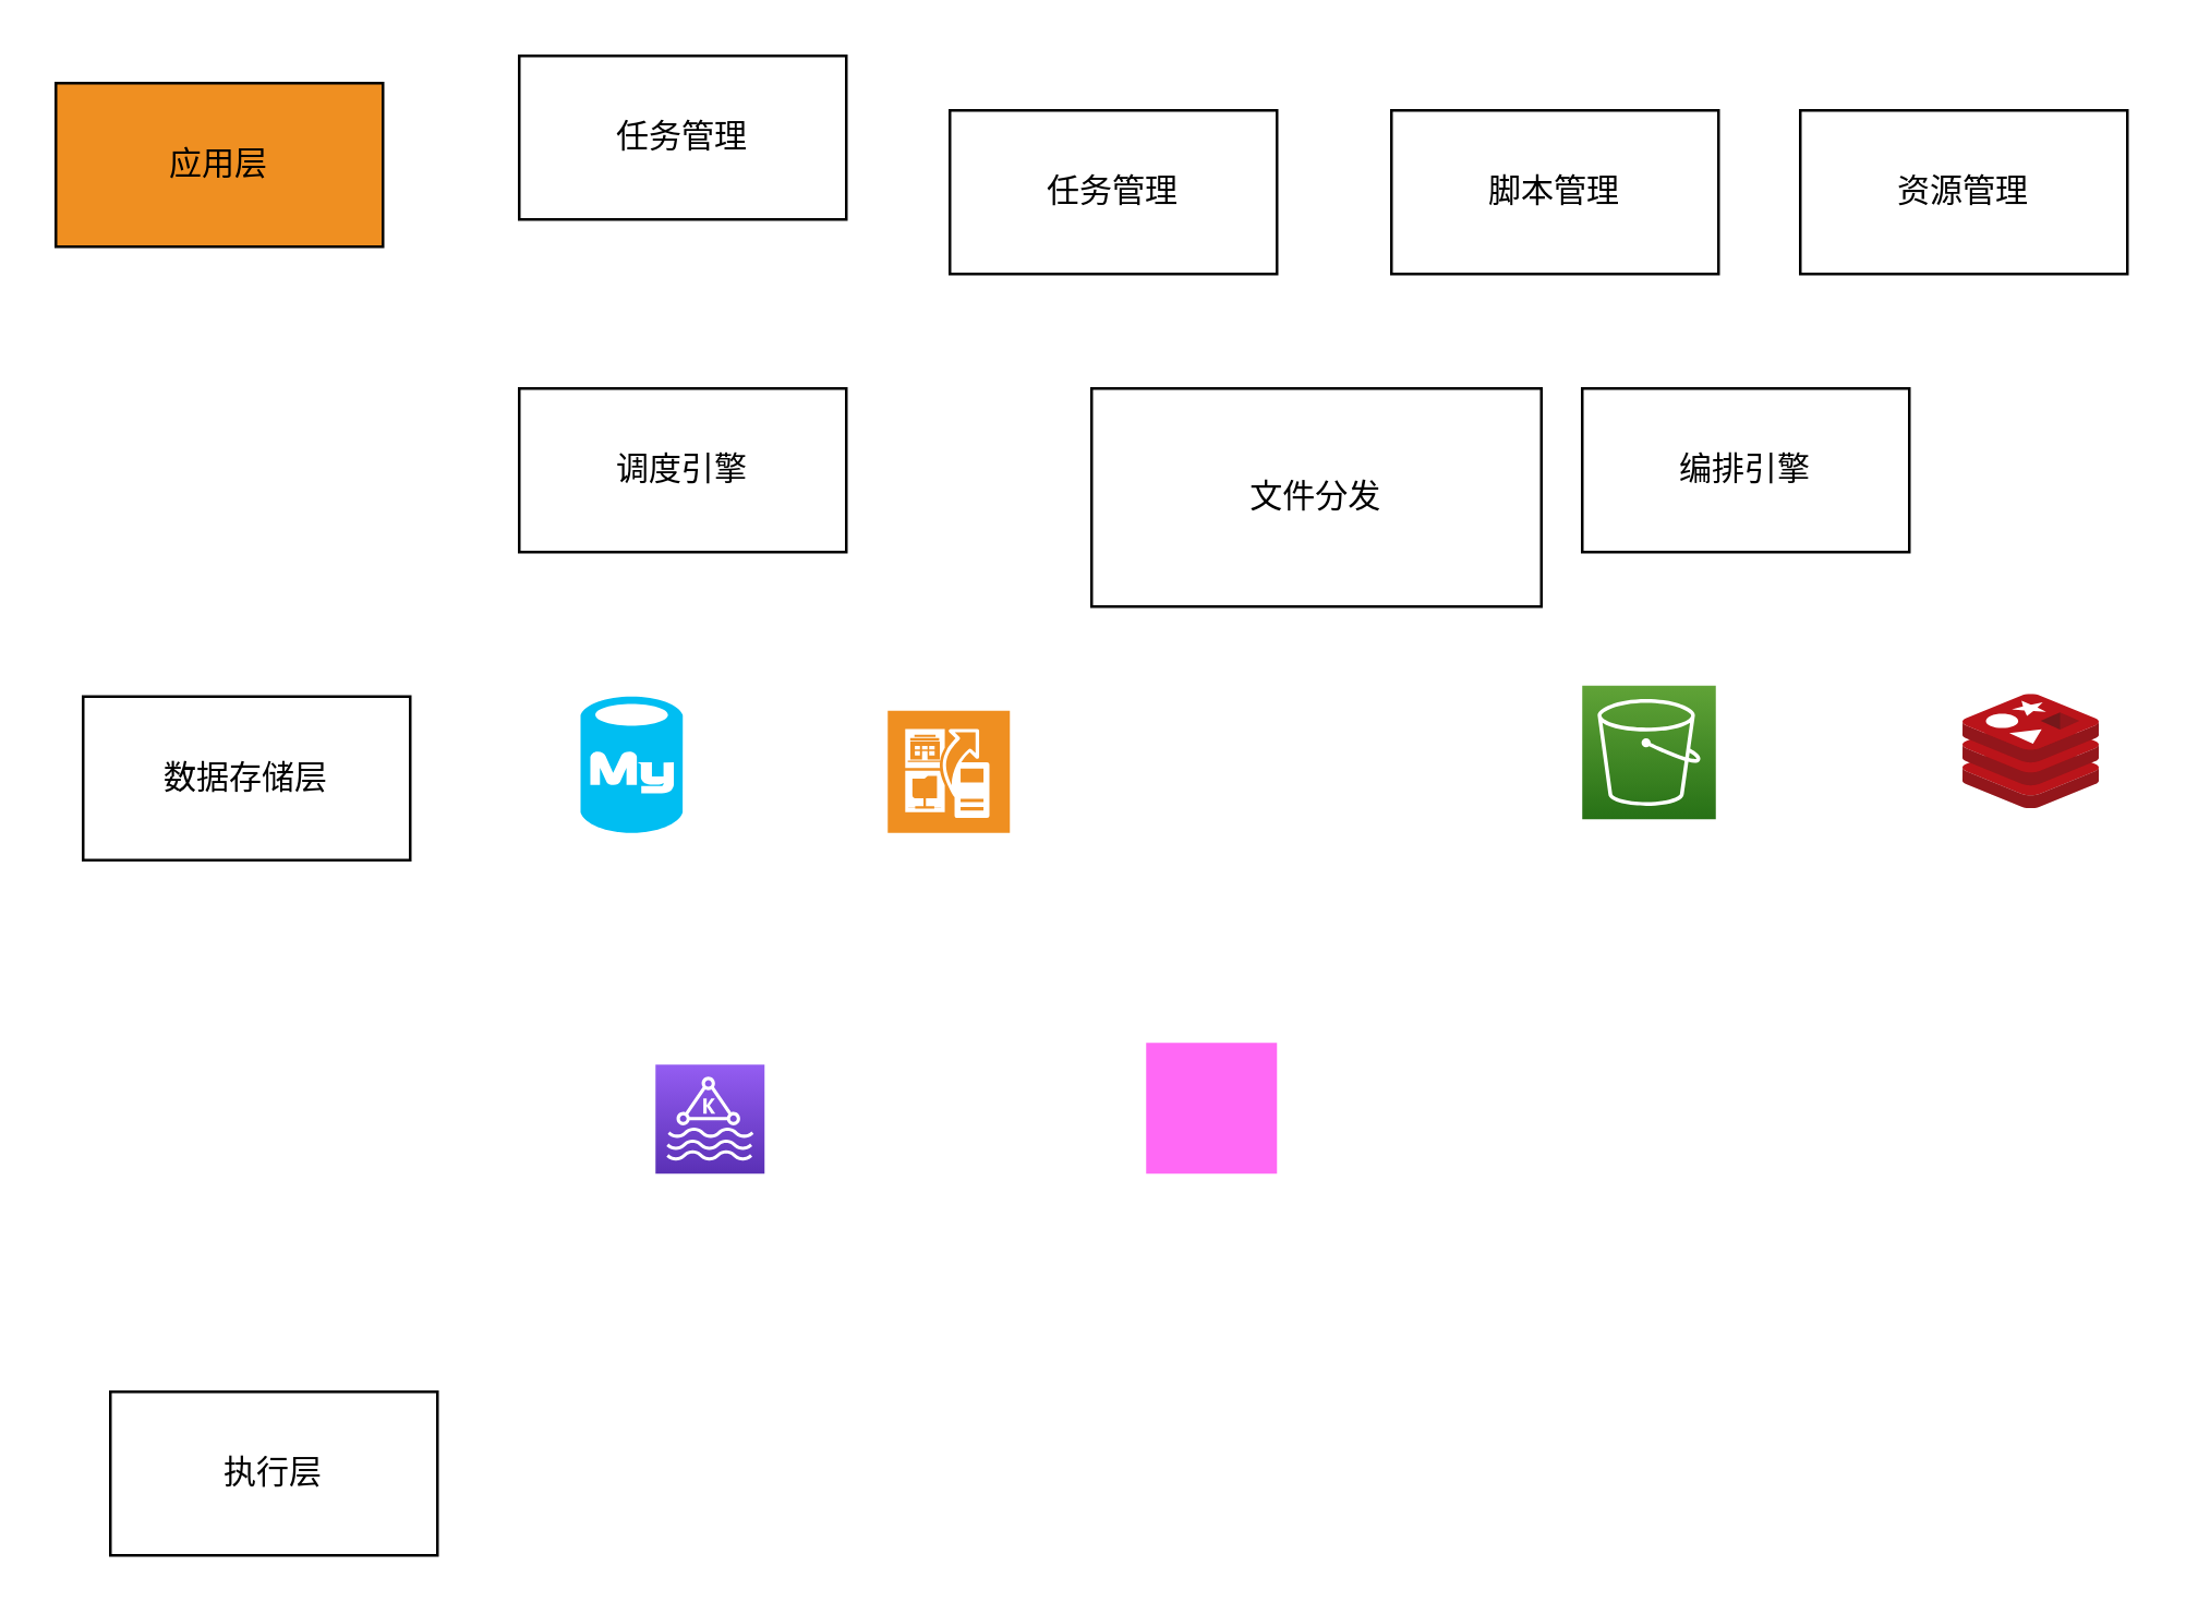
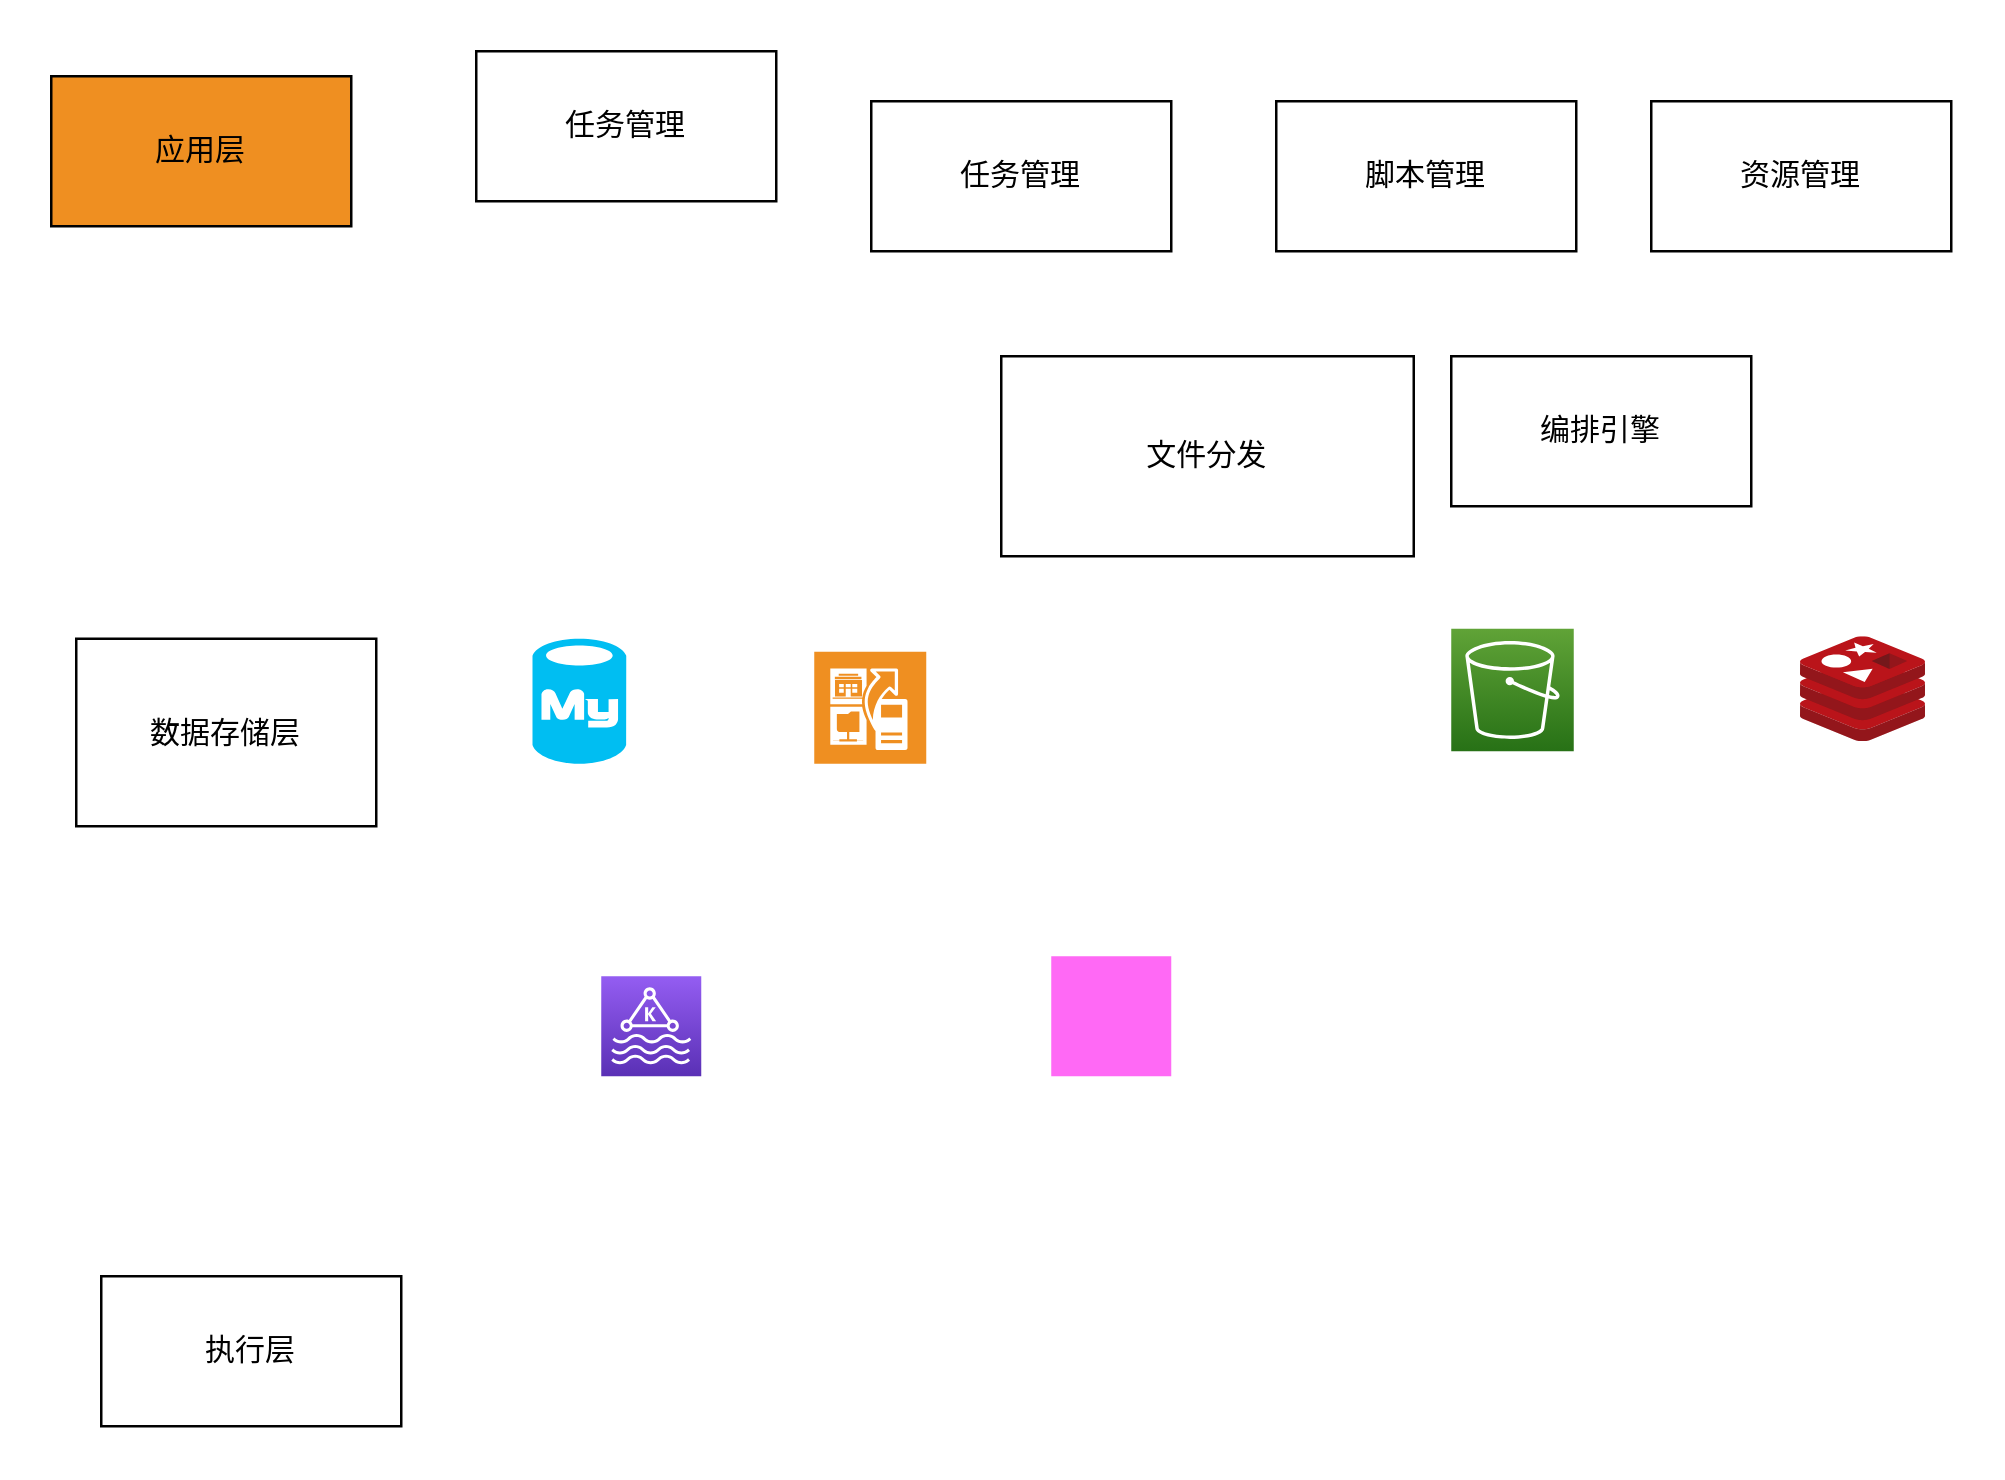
- <mxCell id="11" value="调度引擎" style="rounded=0;whiteSpace=wrap;html=1;" vertex="1" parent="1"><mxGeometry x="190" y="142" width="120" height="60" as="geometry" /></mxCell>
- <mxCell id="8" value="数据存储层" style="rounded=0;whiteSpace=wrap;html=1;" vertex="1" parent="1"><mxGeometry x="30" y="255" width="120" height="60" as="geometry" /></mxCell>
+ <mxCell id="8" value="数据存储层" style="rounded=0;whiteSpace=wrap;html=1;" vertex="1" parent="1"><mxGeometry x="30" y="255" width="120" height="75" as="geometry" /></mxCell>
